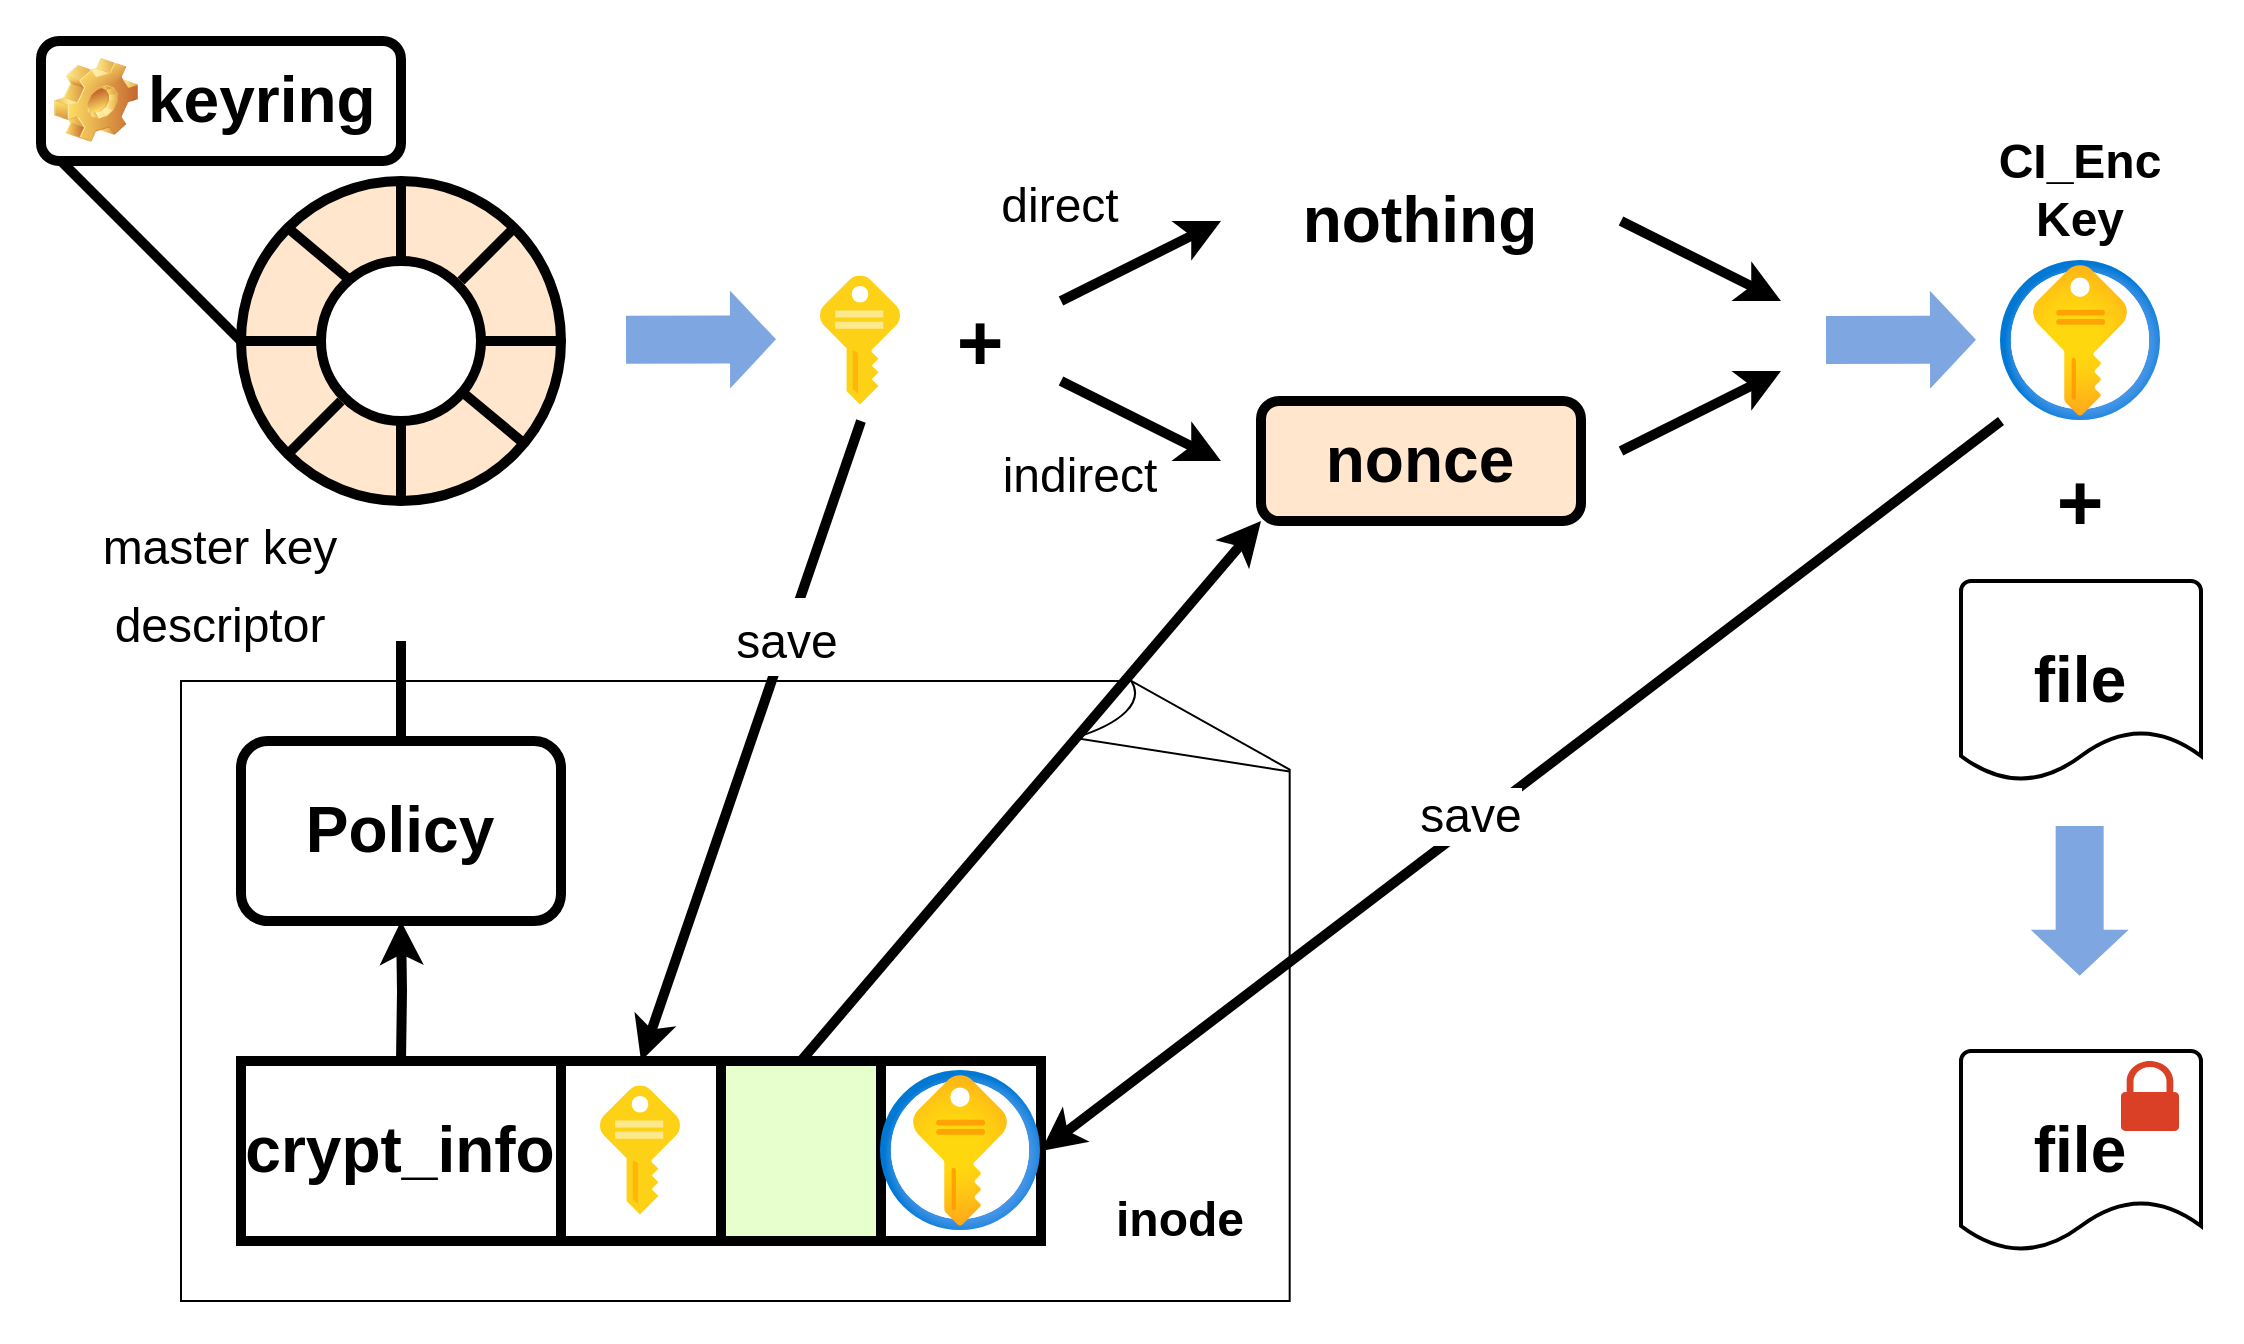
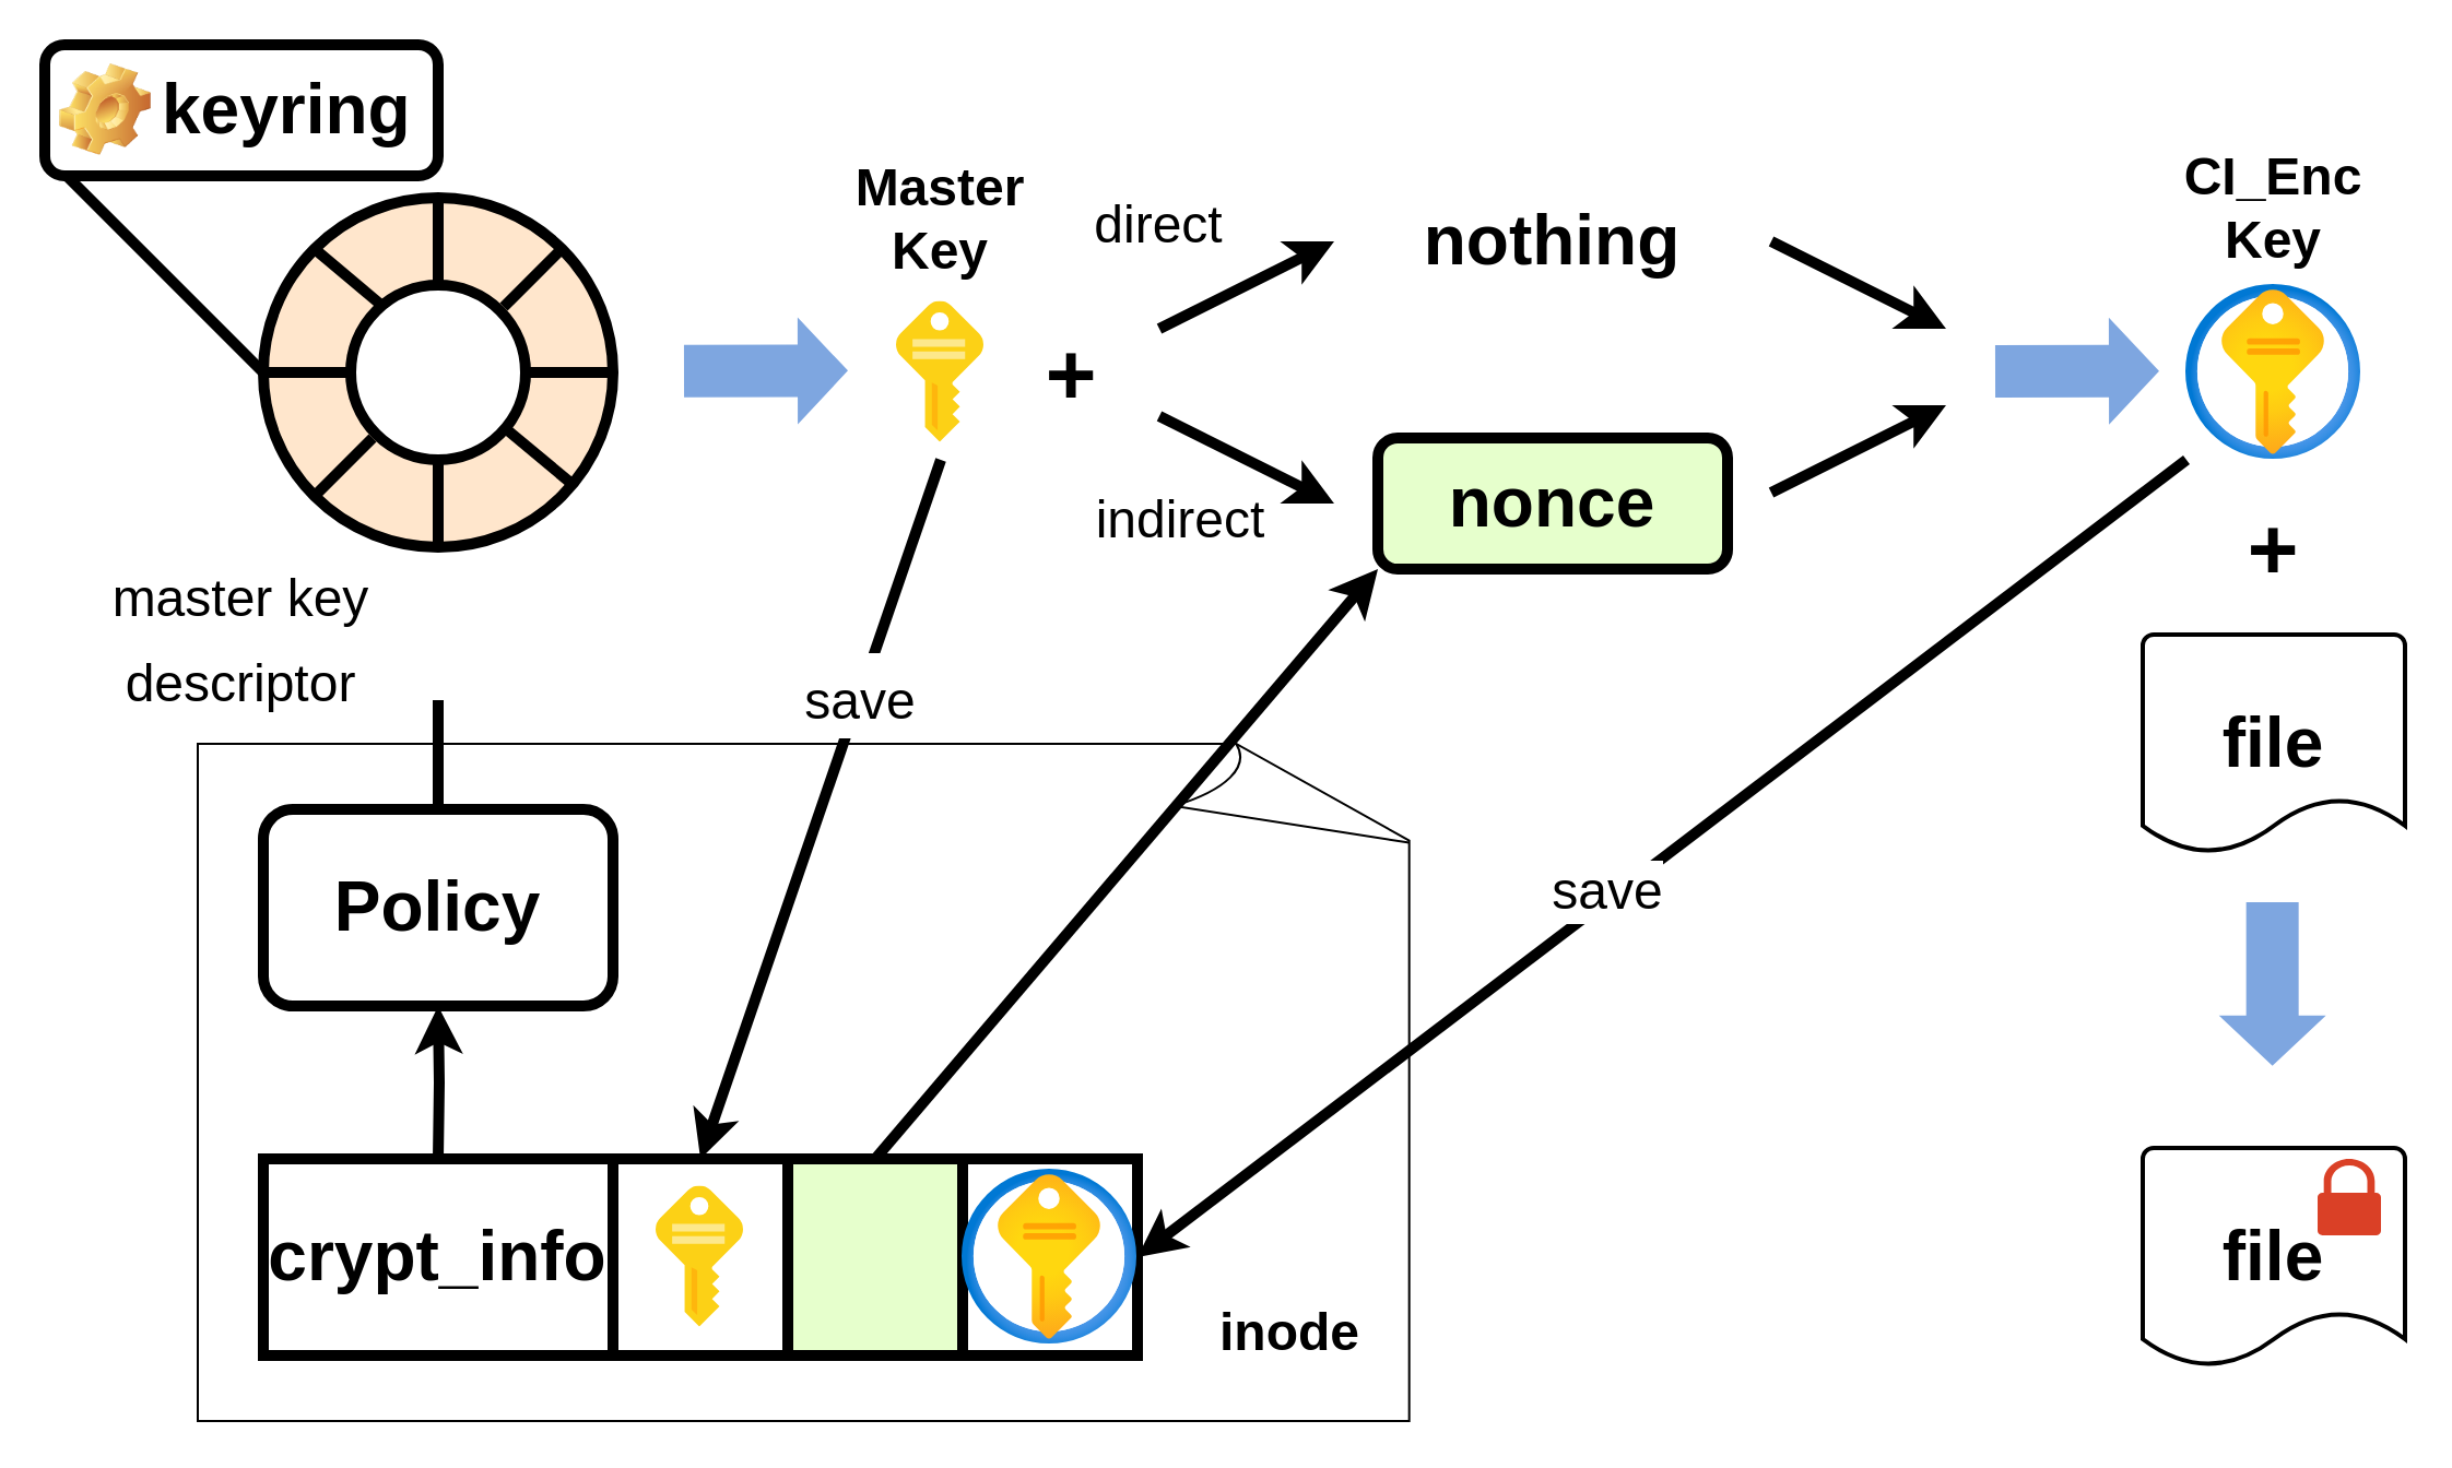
+ <mxCell id="3" value="&lt;b&gt;&lt;font style=&quot;font-size: 24px&quot;&gt;Master Key&lt;/font&gt;&lt;/b&gt;" style="text;html=1;strokeColor=none;fillColor=none;align=center;verticalAlign=middle;whiteSpace=wrap;rounded=0;" vertex="1" parent="1"><mxGeometry x="390" y="80" width="80" height="40" as="geometry" /></mxCell>
- <mxCell id="27" value="&lt;b&gt;nonce&lt;/b&gt;" style="rounded=1;whiteSpace=wrap;html=1;fontSize=32;strokeColor=#000000;strokeWidth=5;fillColor=#ffe6cc;" vertex="1" parent="1"><mxGeometry x="630" y="200" width="160" height="60" as="geometry" /></mxCell>
+ <mxCell id="27" value="&lt;b&gt;nonce&lt;/b&gt;" style="rounded=1;whiteSpace=wrap;html=1;fontSize=32;strokeColor=#000000;strokeWidth=5;fillColor=#E6FFCC;" vertex="1" parent="1"><mxGeometry x="630" y="200" width="160" height="60" as="geometry" /></mxCell>
